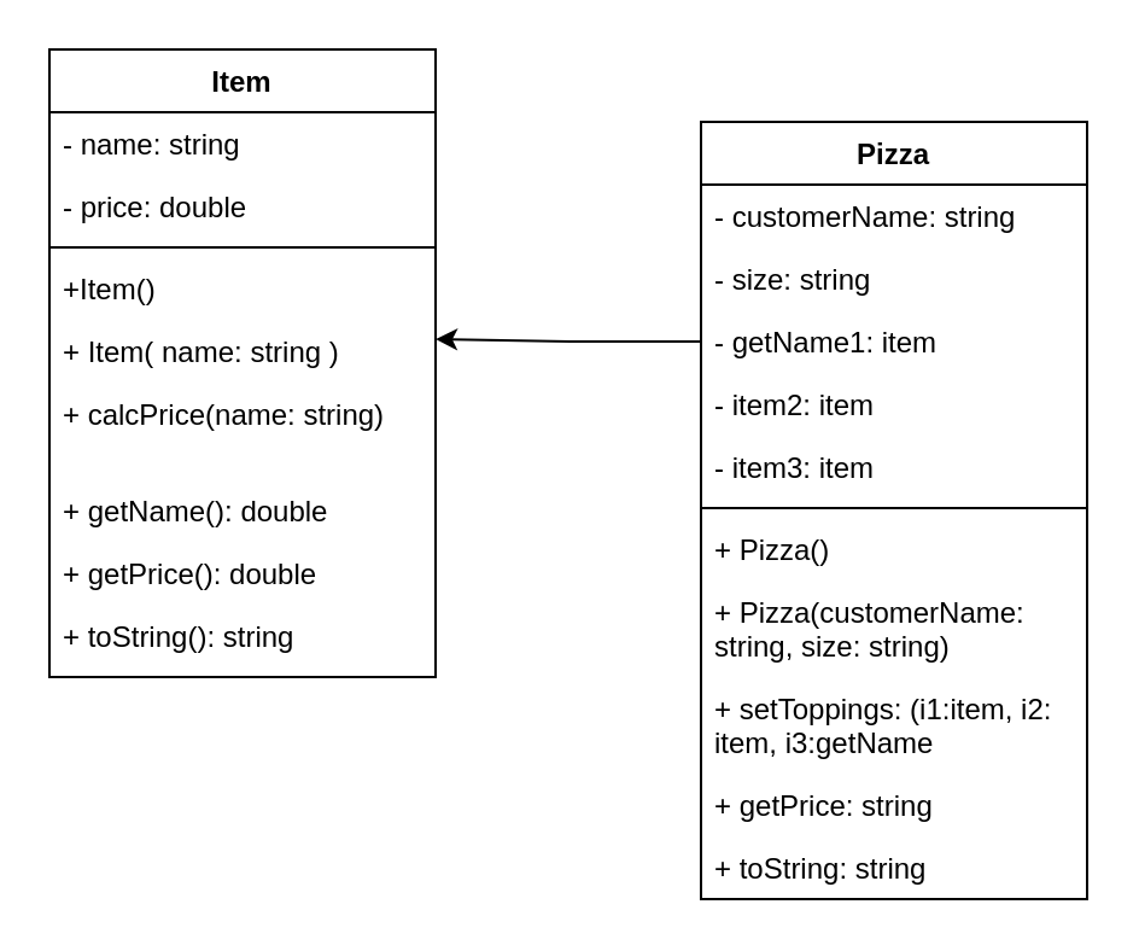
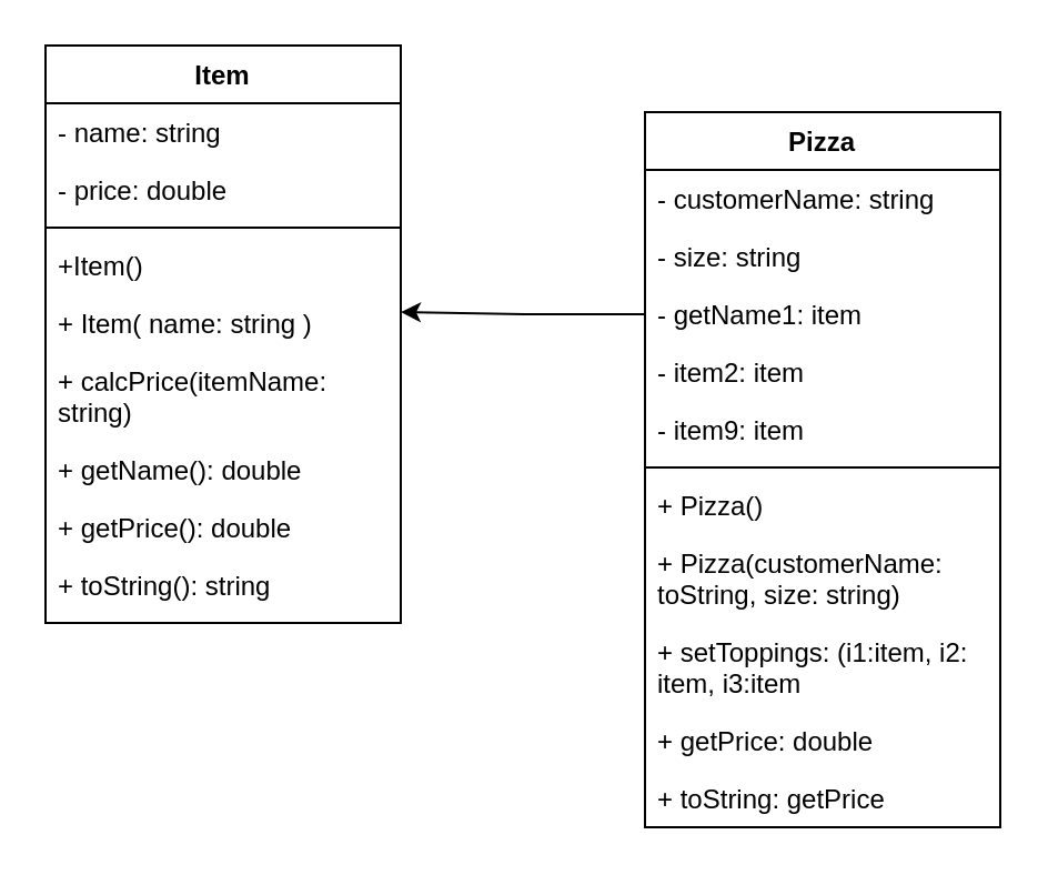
- <mxCell id="8" value="+ calcPrice(name: string)" style="text;strokeColor=none;fillColor=none;align=left;verticalAlign=top;spacingLeft=4;spacingRight=4;overflow=hidden;rotatable=0;points=[[0,0.5],[1,0.5]];portConstraint=eastwest;whiteSpace=wrap;html=1;" vertex="1" parent="2"><mxGeometry y="138" width="160" height="40" as="geometry" /></mxCell>
+ <mxCell id="8" value="+ calcPrice(itemName: string)" style="text;strokeColor=none;fillColor=none;align=left;verticalAlign=top;spacingLeft=4;spacingRight=4;overflow=hidden;rotatable=0;points=[[0,0.5],[1,0.5]];portConstraint=eastwest;whiteSpace=wrap;html=1;" vertex="1" parent="2"><mxGeometry y="138" width="160" height="40" as="geometry" /></mxCell>
- <mxCell id="17" value="- item3: item" style="text;strokeColor=none;fillColor=none;align=left;verticalAlign=top;spacingLeft=4;spacingRight=4;overflow=hidden;rotatable=0;points=[[0,0.5],[1,0.5]];portConstraint=eastwest;whiteSpace=wrap;html=1;" vertex="1" parent="12"><mxGeometry y="130" width="160" height="26" as="geometry" /></mxCell>
+ <mxCell id="17" value="- item9: item" style="text;strokeColor=none;fillColor=none;align=left;verticalAlign=top;spacingLeft=4;spacingRight=4;overflow=hidden;rotatable=0;points=[[0,0.5],[1,0.5]];portConstraint=eastwest;whiteSpace=wrap;html=1;" vertex="1" parent="12"><mxGeometry y="130" width="160" height="26" as="geometry" /></mxCell>
- <mxCell id="20" value="+ Pizza(customerName: string, size: string)" style="text;strokeColor=none;fillColor=none;align=left;verticalAlign=top;spacingLeft=4;spacingRight=4;overflow=hidden;rotatable=0;points=[[0,0.5],[1,0.5]];portConstraint=eastwest;whiteSpace=wrap;html=1;" vertex="1" parent="12"><mxGeometry y="190" width="160" height="40" as="geometry" /></mxCell>
+ <mxCell id="20" value="+ Pizza(customerName: toString, size: string)" style="text;strokeColor=none;fillColor=none;align=left;verticalAlign=top;spacingLeft=4;spacingRight=4;overflow=hidden;rotatable=0;points=[[0,0.5],[1,0.5]];portConstraint=eastwest;whiteSpace=wrap;html=1;" vertex="1" parent="12"><mxGeometry y="190" width="160" height="40" as="geometry" /></mxCell>
- <mxCell id="21" value="+ setToppings: (i1:item, i2: item, i3:getName" style="text;strokeColor=none;fillColor=none;align=left;verticalAlign=top;spacingLeft=4;spacingRight=4;overflow=hidden;rotatable=0;points=[[0,0.5],[1,0.5]];portConstraint=eastwest;whiteSpace=wrap;html=1;" vertex="1" parent="12"><mxGeometry y="230" width="160" height="40" as="geometry" /></mxCell>
+ <mxCell id="21" value="+ setToppings: (i1:item, i2: item, i3:item" style="text;strokeColor=none;fillColor=none;align=left;verticalAlign=top;spacingLeft=4;spacingRight=4;overflow=hidden;rotatable=0;points=[[0,0.5],[1,0.5]];portConstraint=eastwest;whiteSpace=wrap;html=1;" vertex="1" parent="12"><mxGeometry y="230" width="160" height="40" as="geometry" /></mxCell>
- <mxCell id="22" value="+ getPrice: string" style="text;strokeColor=none;fillColor=none;align=left;verticalAlign=top;spacingLeft=4;spacingRight=4;overflow=hidden;rotatable=0;points=[[0,0.5],[1,0.5]];portConstraint=eastwest;whiteSpace=wrap;html=1;" vertex="1" parent="12"><mxGeometry y="270" width="160" height="26" as="geometry" /></mxCell>
+ <mxCell id="22" value="+ getPrice: double" style="text;strokeColor=none;fillColor=none;align=left;verticalAlign=top;spacingLeft=4;spacingRight=4;overflow=hidden;rotatable=0;points=[[0,0.5],[1,0.5]];portConstraint=eastwest;whiteSpace=wrap;html=1;" vertex="1" parent="12"><mxGeometry y="270" width="160" height="26" as="geometry" /></mxCell>
- <mxCell id="23" value="+ toString: string" style="text;strokeColor=none;fillColor=none;align=left;verticalAlign=top;spacingLeft=4;spacingRight=4;overflow=hidden;rotatable=0;points=[[0,0.5],[1,0.5]];portConstraint=eastwest;whiteSpace=wrap;html=1;" vertex="1" parent="12"><mxGeometry y="296" width="160" height="26" as="geometry" /></mxCell>
+ <mxCell id="23" value="+ toString: getPrice" style="text;strokeColor=none;fillColor=none;align=left;verticalAlign=top;spacingLeft=4;spacingRight=4;overflow=hidden;rotatable=0;points=[[0,0.5],[1,0.5]];portConstraint=eastwest;whiteSpace=wrap;html=1;" vertex="1" parent="12"><mxGeometry y="296" width="160" height="26" as="geometry" /></mxCell>
